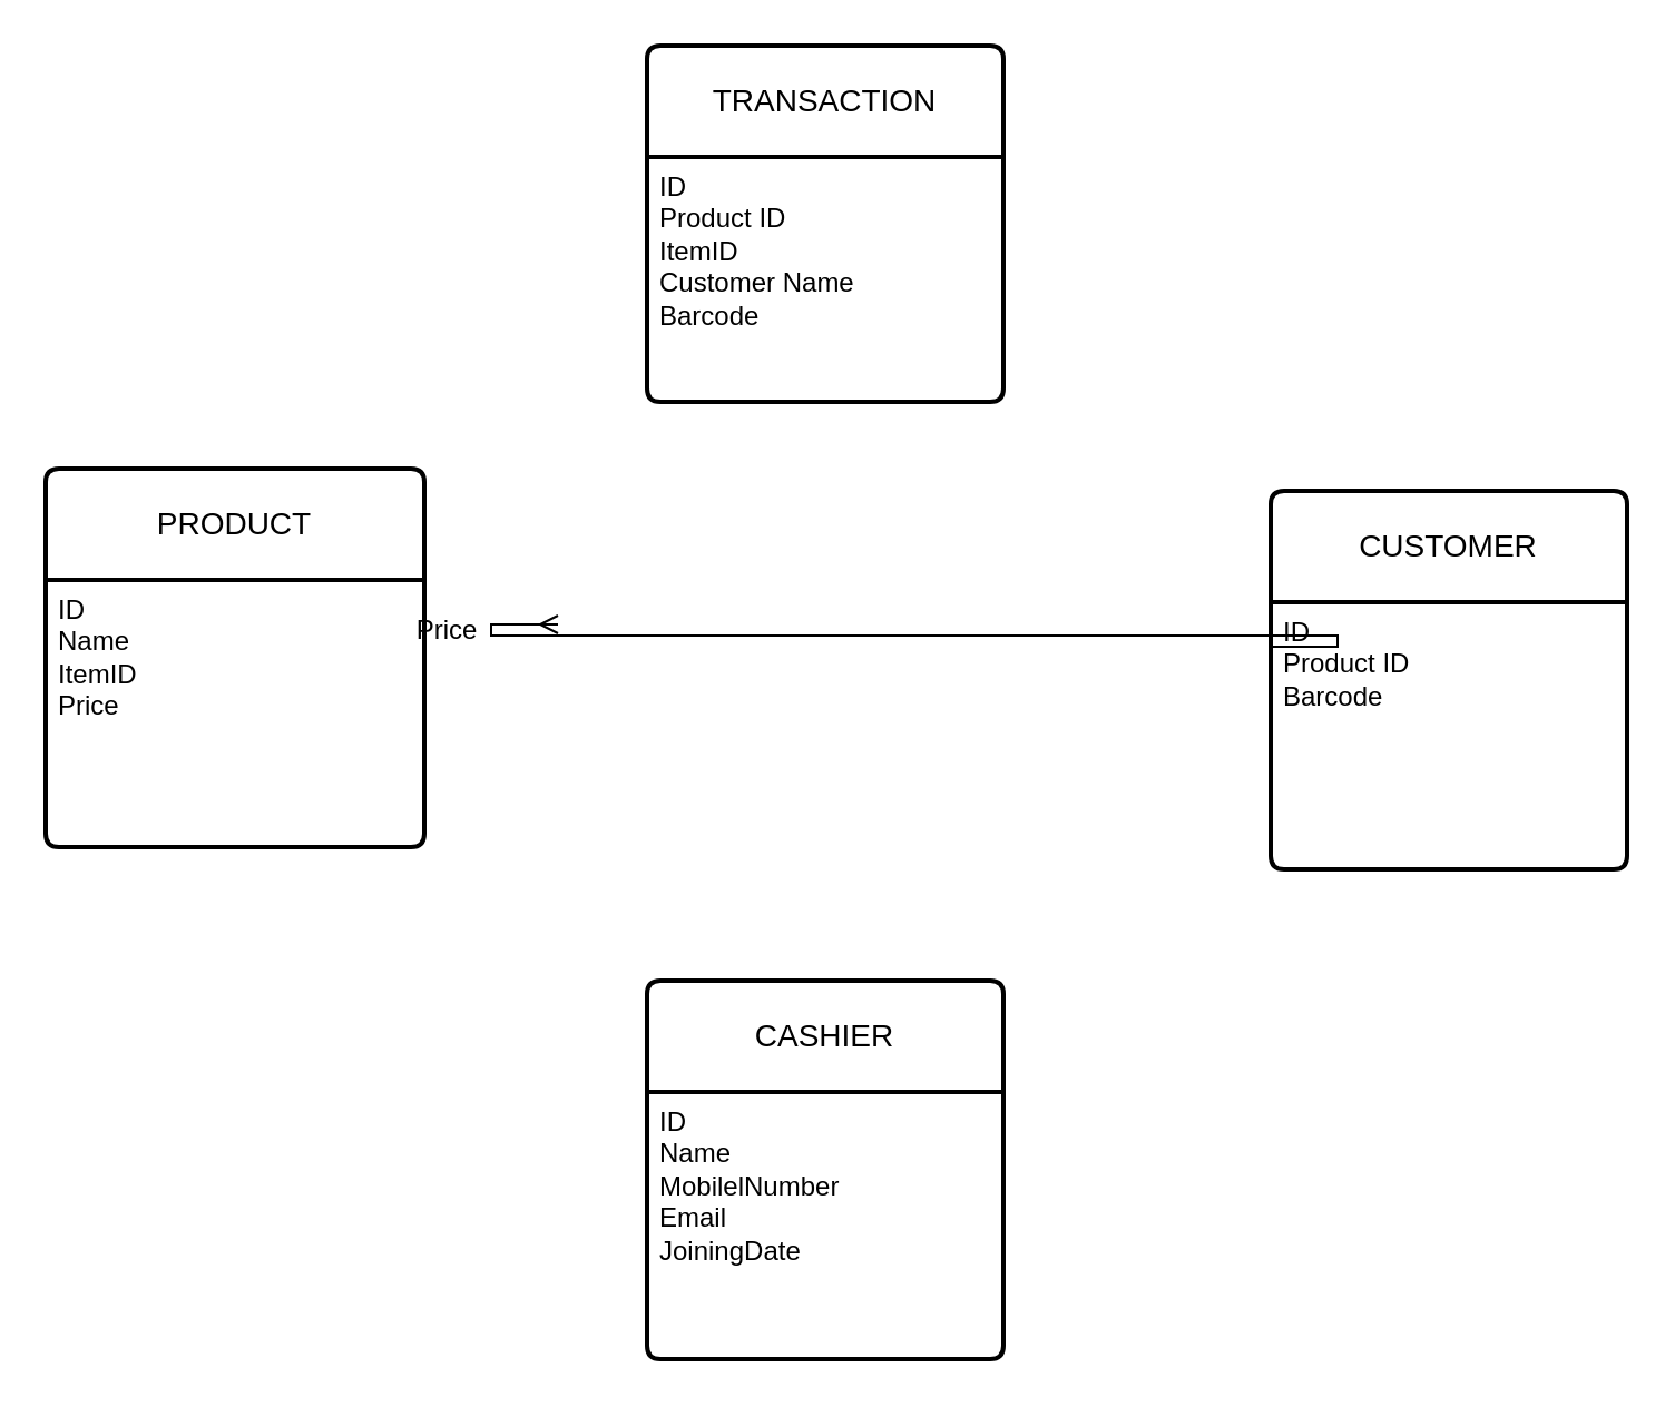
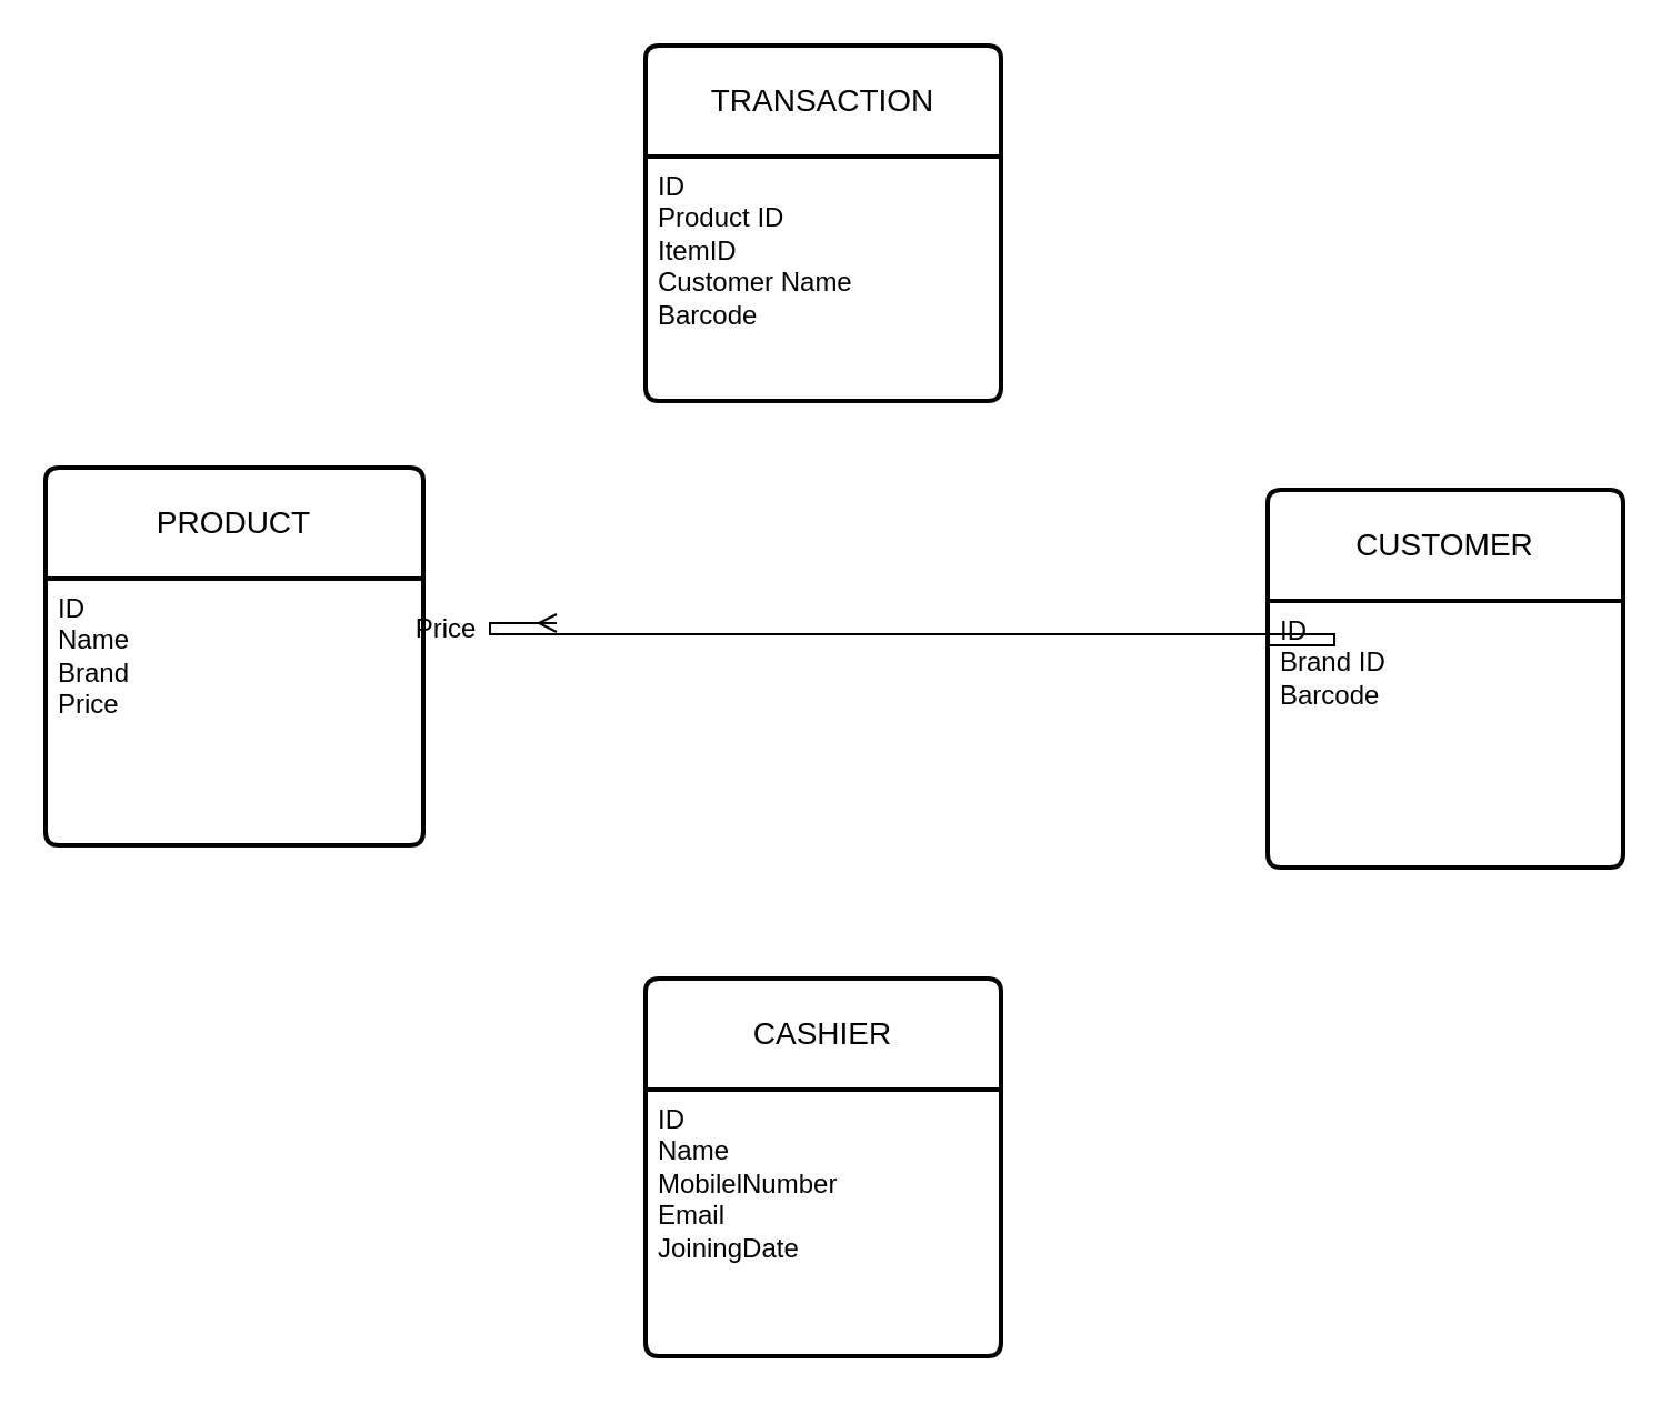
- <mxCell id="3" value="ID&lt;div&gt;Name&lt;/div&gt;&lt;div&gt;ItemID&lt;/div&gt;&lt;div&gt;Price&lt;/div&gt;" style="align=left;strokeColor=none;fillColor=none;spacingLeft=4;fontSize=12;verticalAlign=top;resizable=0;rotatable=0;part=1;html=1;" vertex="1" parent="2"><mxGeometry y="50" width="170" height="120" as="geometry" /></mxCell>
+ <mxCell id="3" value="ID&lt;div&gt;Name&lt;/div&gt;&lt;div&gt;Brand&lt;/div&gt;&lt;div&gt;Price&lt;/div&gt;" style="align=left;strokeColor=none;fillColor=none;spacingLeft=4;fontSize=12;verticalAlign=top;resizable=0;rotatable=0;part=1;html=1;" vertex="1" parent="2"><mxGeometry y="50" width="170" height="120" as="geometry" /></mxCell>
- <mxCell id="9" value="ID&amp;nbsp;&lt;div&gt;Product ID&lt;/div&gt;&lt;div&gt;Barcode&lt;/div&gt;" style="align=left;strokeColor=none;fillColor=none;spacingLeft=4;fontSize=12;verticalAlign=top;resizable=0;rotatable=0;part=1;html=1;" vertex="1" parent="8"><mxGeometry y="50" width="160" height="120" as="geometry" /></mxCell>
+ <mxCell id="9" value="ID&amp;nbsp;&lt;div&gt;Brand ID&lt;/div&gt;&lt;div&gt;Barcode&lt;/div&gt;" style="align=left;strokeColor=none;fillColor=none;spacingLeft=4;fontSize=12;verticalAlign=top;resizable=0;rotatable=0;part=1;html=1;" vertex="1" parent="8"><mxGeometry y="50" width="160" height="120" as="geometry" /></mxCell>
